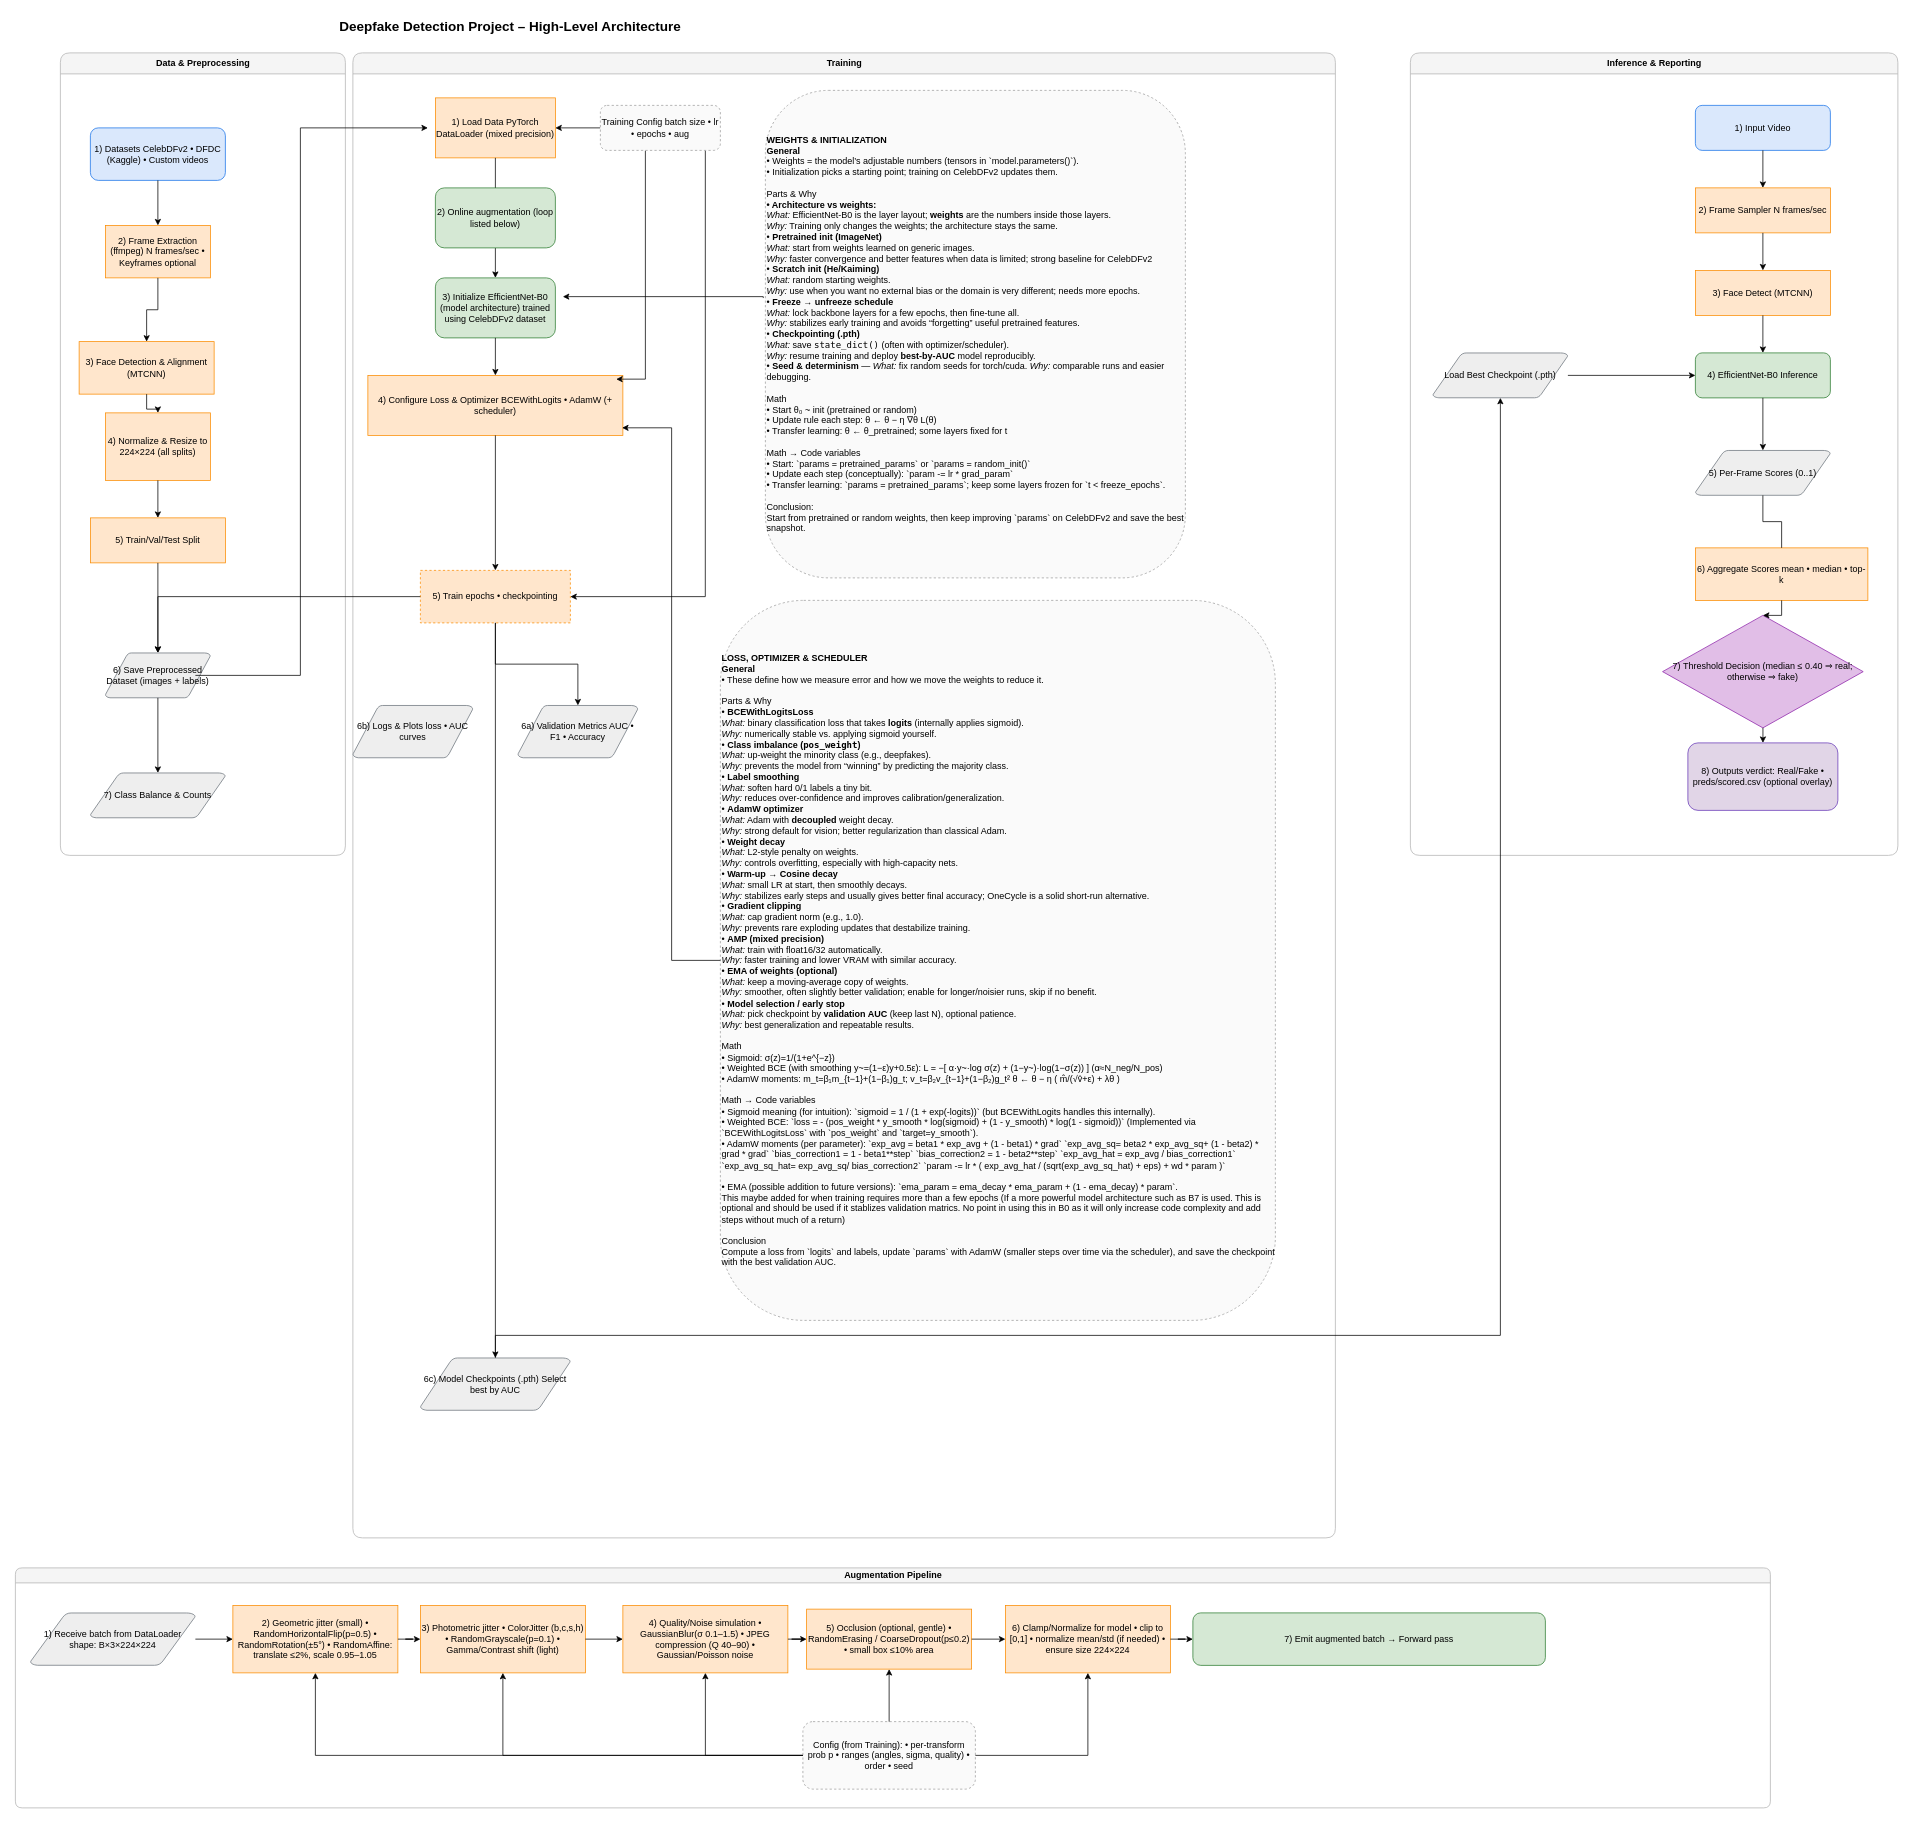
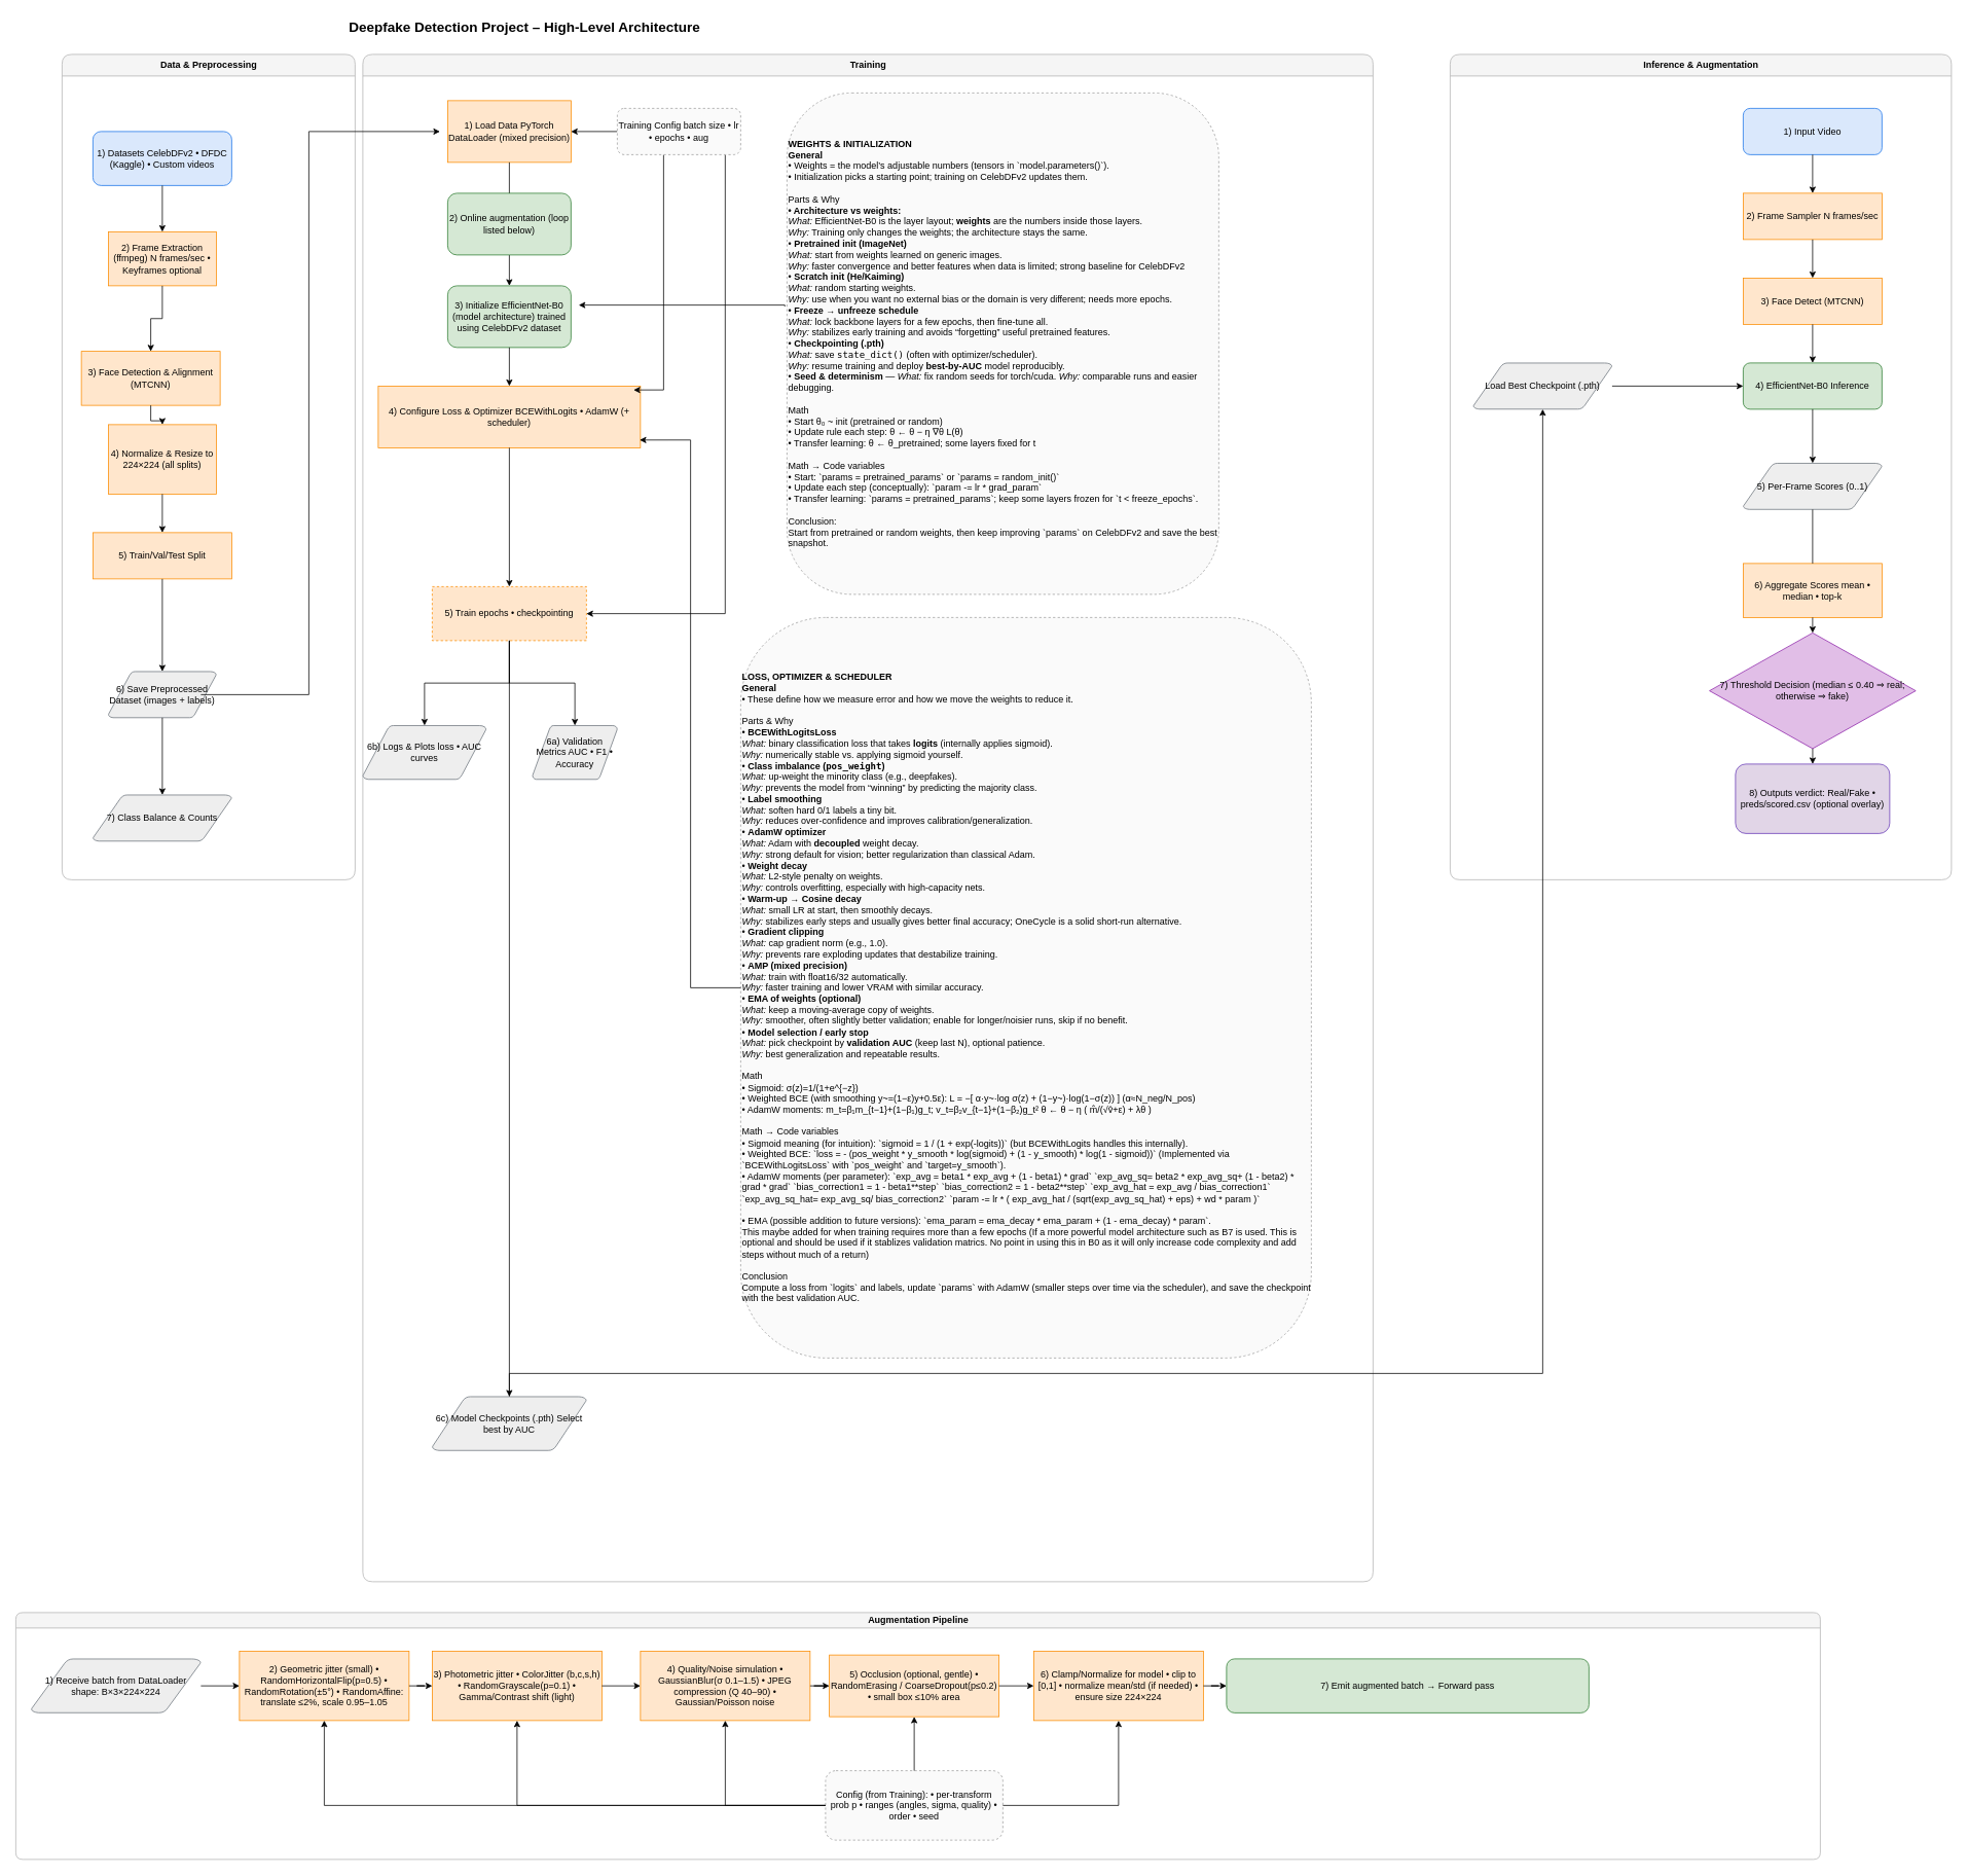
- <mxCell id="41" value="Inference &amp; Reporting" style="swimlane;startSize=28;rounded=1;shadow=0;html=1;fillColor=#f5f5f5;strokeColor=#b3b3b3;" parent="1" vertex="1"><mxGeometry x="1880" y="70" width="650" height="1070" as="geometry" /></mxCell>
+ <mxCell id="41" value="Inference &amp; Augmentation" style="swimlane;startSize=28;rounded=1;shadow=0;html=1;fillColor=#f5f5f5;strokeColor=#b3b3b3;" parent="1" vertex="1"><mxGeometry x="1880" y="70" width="650" height="1070" as="geometry" /></mxCell>
- <mxCell id="46" value="6) Aggregate Scores mean • median • top-k" style="rounded=0;whiteSpace=wrap;html=1;strokeColor=#fb8c00;fillColor=#ffe6cc;" parent="41" vertex="1"><mxGeometry x="380" y="660" width="230" height="70" as="geometry" /></mxCell>
+ <mxCell id="46" value="6) Aggregate Scores mean • median • top-k" style="rounded=0;whiteSpace=wrap;html=1;strokeColor=#fb8c00;fillColor=#ffe6cc;" parent="41" vertex="1"><mxGeometry x="380" y="660" width="180" height="70" as="geometry" /></mxCell>
- <mxCell id="30" style="edgeStyle=orthogonalEdgeStyle;rounded=0;orthogonalLoop=1;jettySize=auto;html=1;" parent="17" source="21" target="9" edge="1"><mxGeometry relative="1" as="geometry" /></mxCell>
+ <mxCell id="30" style="edgeStyle=orthogonalEdgeStyle;rounded=0;orthogonalLoop=1;jettySize=auto;html=1;" parent="17" source="21" target="29" edge="1"><mxGeometry relative="1" as="geometry" /></mxCell>
- <mxCell id="22" value="6a) Validation Metrics AUC • F1 • Accuracy" style="rounded=0;whiteSpace=wrap;html=1;strokeColor=#6c757d;fillColor=#eeeeee;shape=mxgraph.flowchart.data;" parent="17" vertex="1"><mxGeometry x="220" y="870" width="160" height="70" as="geometry" /></mxCell>
+ <mxCell id="22" value="6a) Validation Metrics AUC • F1 • Accuracy" style="rounded=0;whiteSpace=wrap;html=1;strokeColor=#6c757d;fillColor=#eeeeee;shape=mxgraph.flowchart.data;" parent="17" vertex="1"><mxGeometry x="220" y="870" width="110" height="70" as="geometry" /></mxCell>
